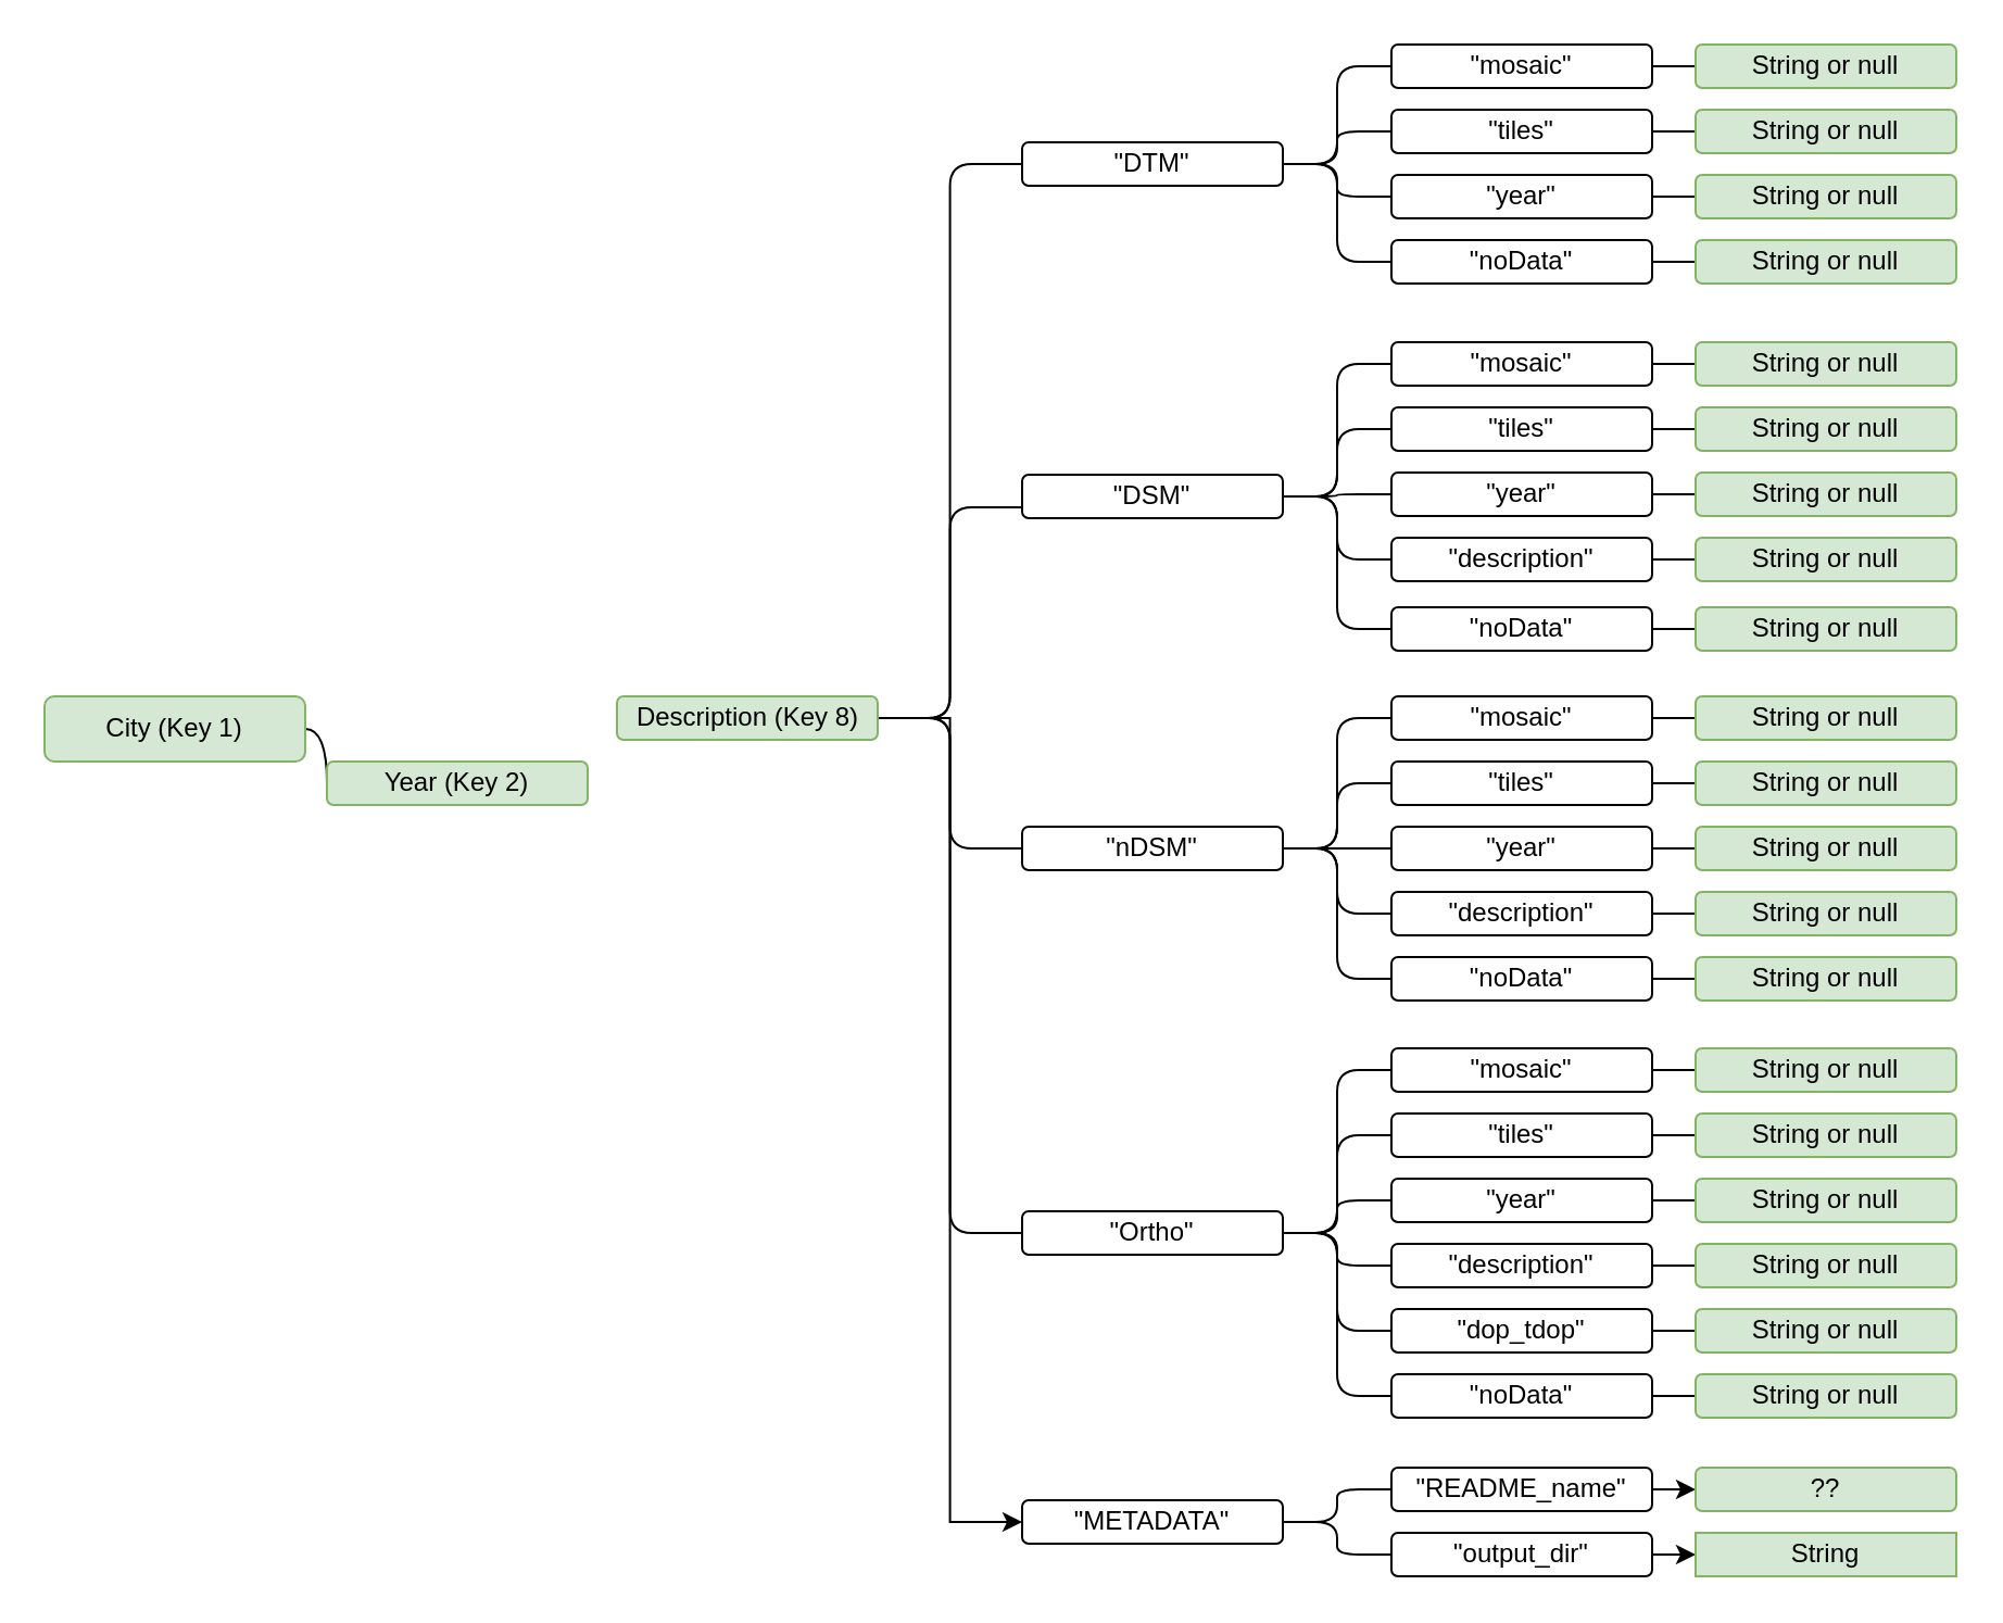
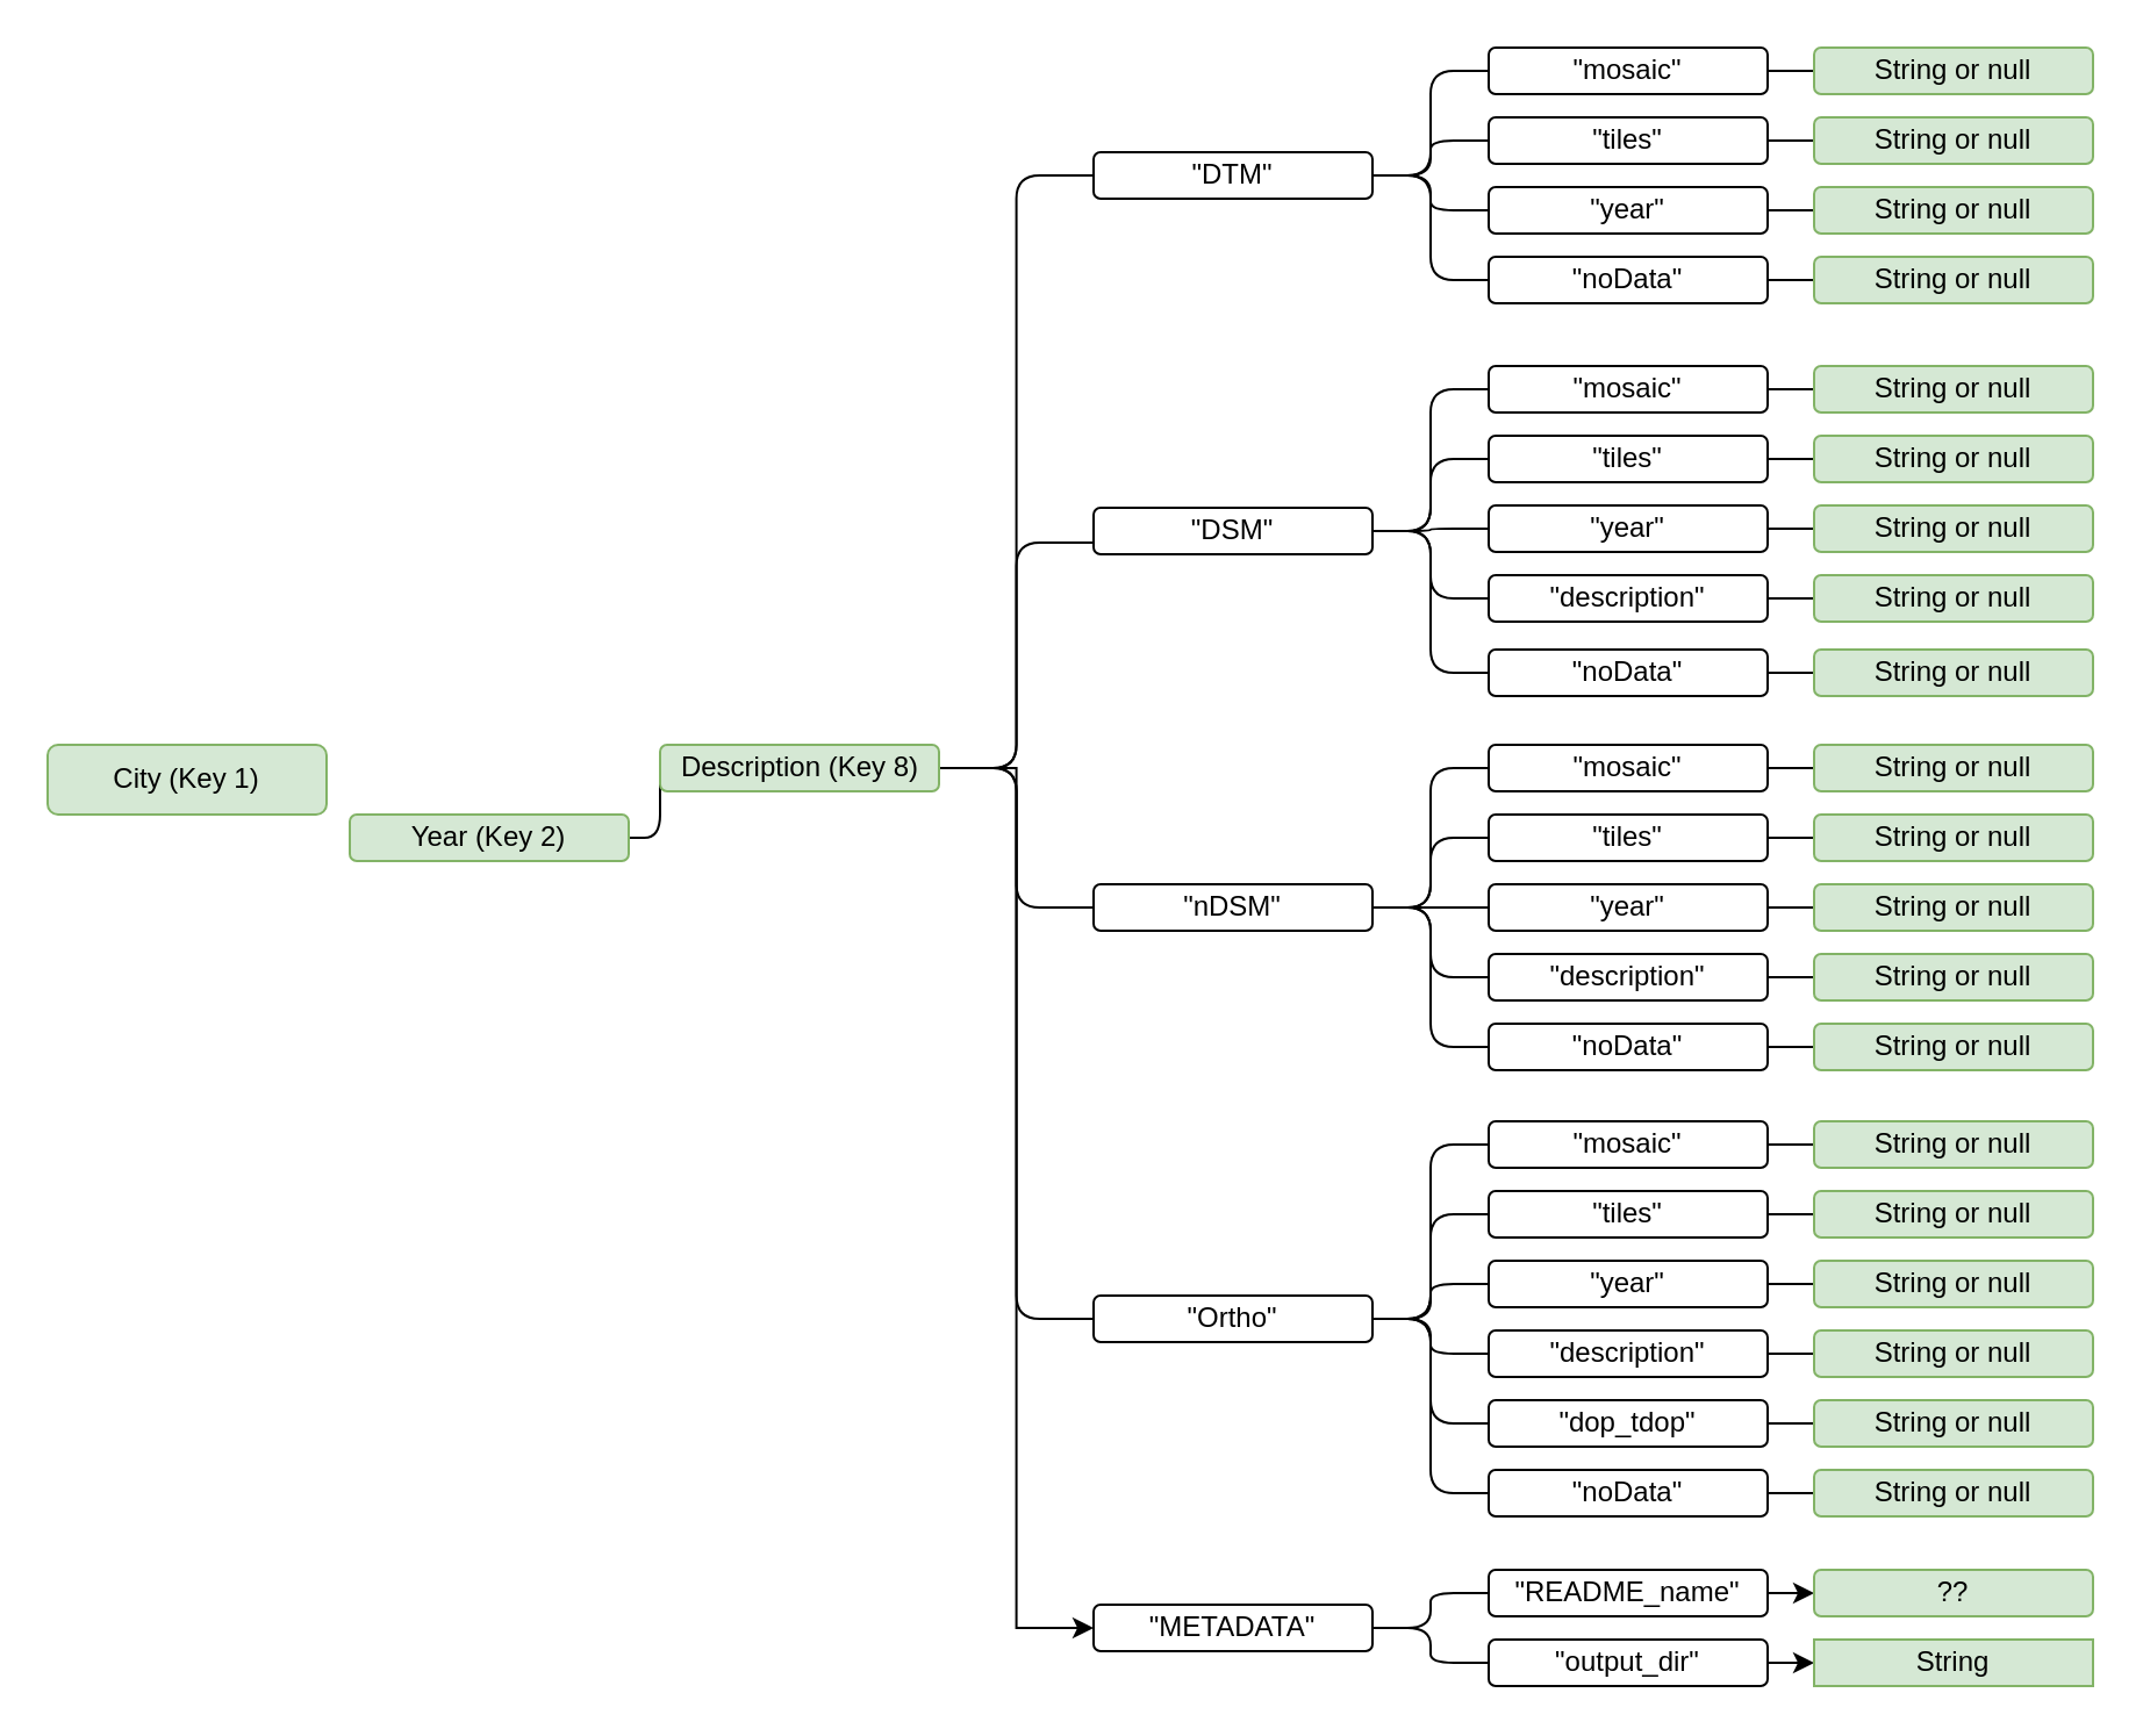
- <mxCell id="2" style="edgeStyle=orthogonalEdgeStyle;orthogonalLoop=1;jettySize=auto;html=1;exitX=1;exitY=0.5;exitDx=0;exitDy=0;entryX=0;entryY=0.5;entryDx=0;entryDy=0;strokeColor=default;curved=1;startArrow=none;startFill=0;endArrow=none;endFill=0;" parent="1" source="3" target="5" edge="1"><mxGeometry relative="1" as="geometry" /></mxCell>
+ <mxCell id="4" style="edgeStyle=orthogonalEdgeStyle;orthogonalLoop=1;jettySize=auto;html=1;exitX=1;exitY=0.5;exitDx=0;exitDy=0;entryX=0;entryY=0.5;entryDx=0;entryDy=0;strokeColor=default;endArrow=none;endFill=0;rounded=1;" parent="1" source="5" target="11" edge="1"><mxGeometry relative="1" as="geometry" /></mxCell>
